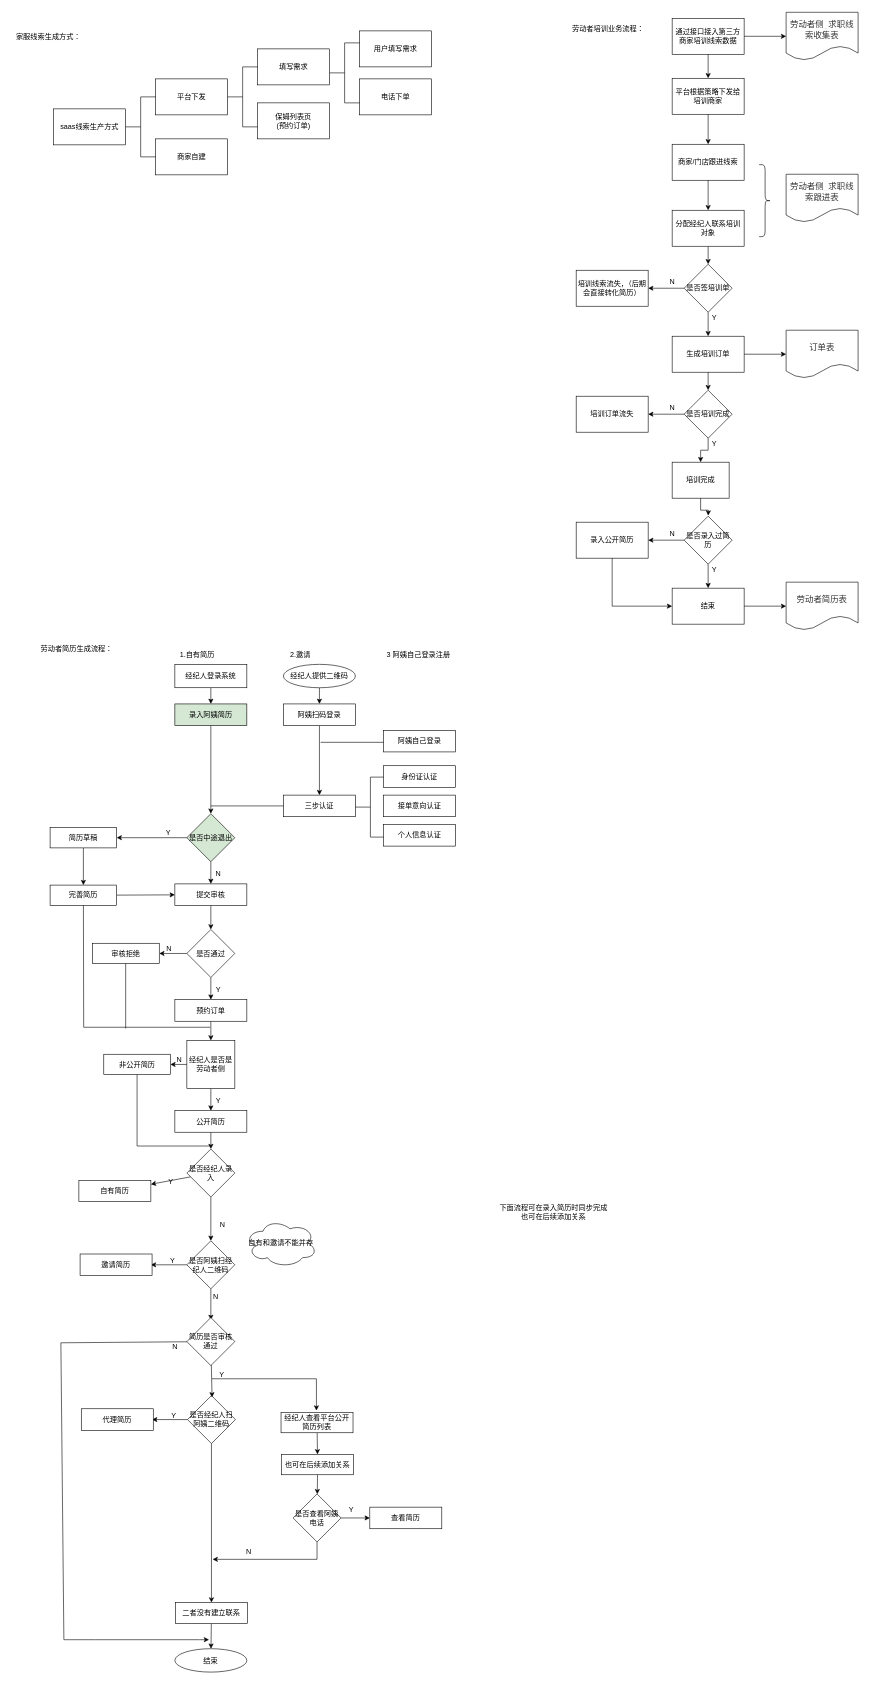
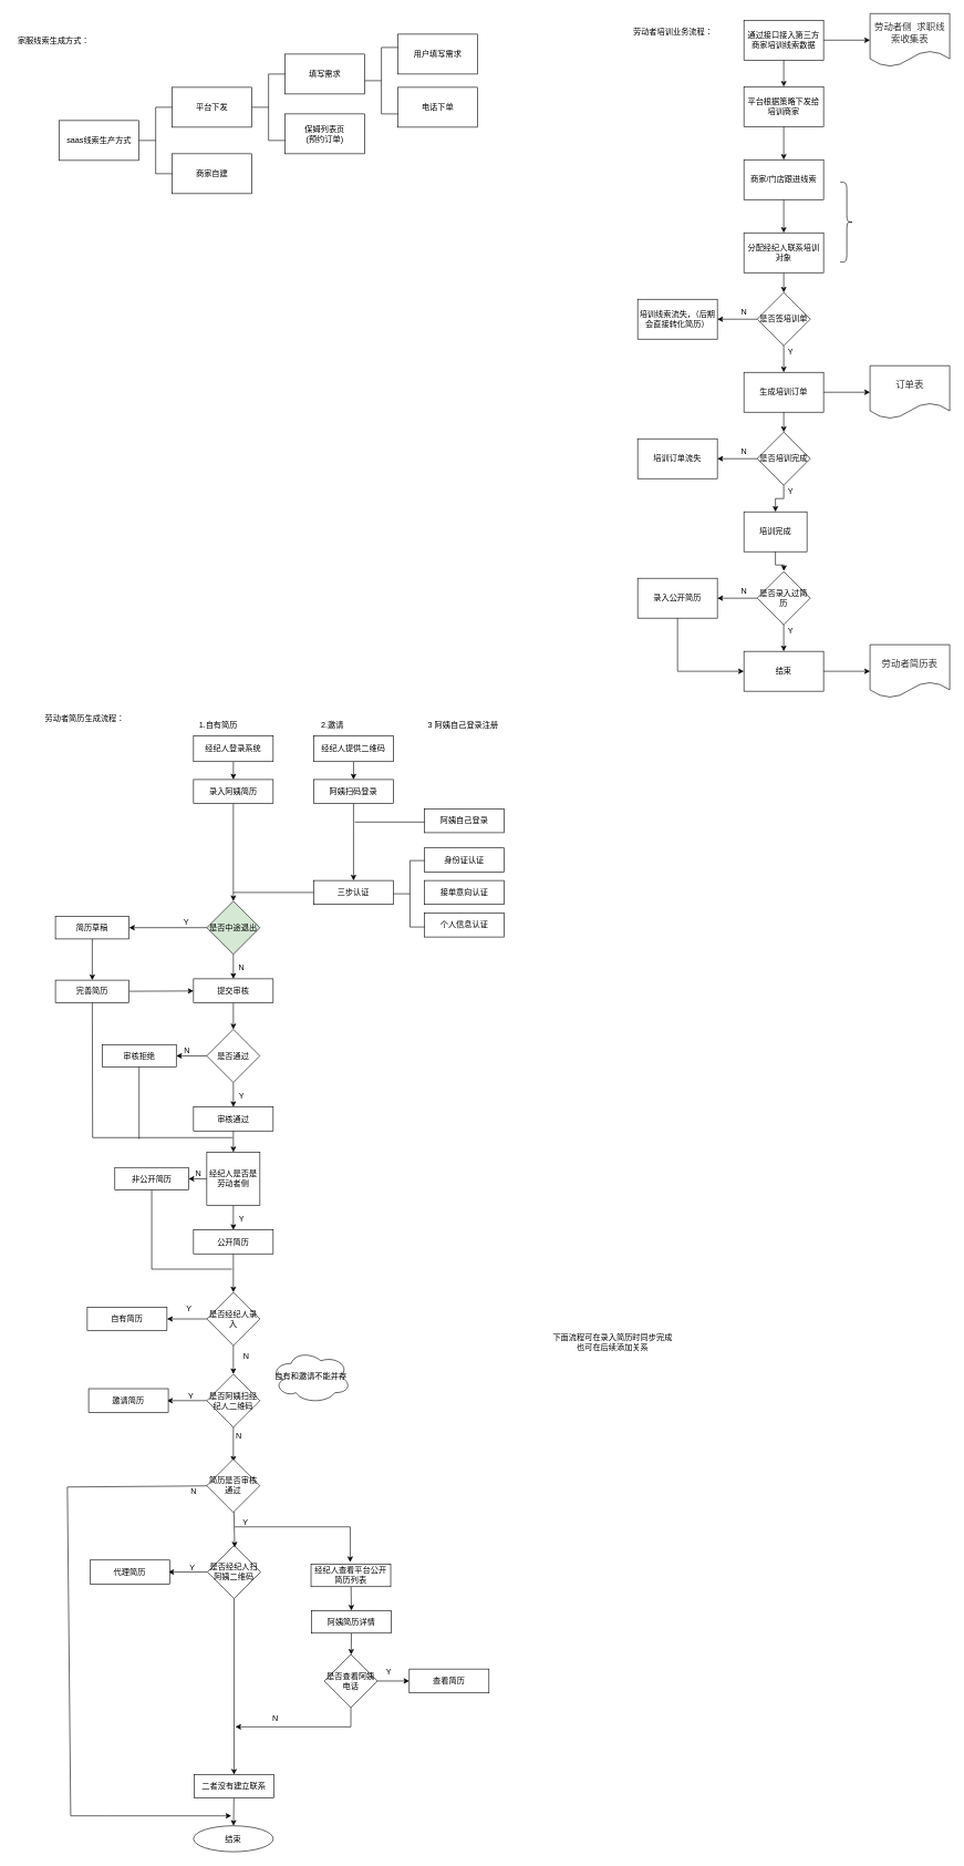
- <mxCell id="50" value="&lt;span style=&quot;color: rgb(51 , 51 , 51) ; font-family: &amp;#34;robotodraft&amp;#34; , &amp;#34;helvetica neue&amp;#34; , &amp;#34;helvetica&amp;#34; , &amp;#34;pingfang sc&amp;#34; , &amp;#34;nimbus sans l&amp;#34; , &amp;#34;arial&amp;#34; , &amp;#34;liberation sans&amp;#34; , &amp;#34;hiragino sans gb&amp;#34; , &amp;#34;sour    ce han sans cn normal&amp;#34; , &amp;#34;microsoft yahei&amp;#34; , &amp;#34;wenquanyi micro hei&amp;#34; , &amp;#34;wenquanyi zen hei&amp;#34; , &amp;#34;st heiti&amp;#34; , &amp;#34;simhei&amp;#34; , &amp;#34;wenquanyi zen hei sharp&amp;#34; , sans-serif ; font-size: 14px ; background-color: rgb(255 , 255 , 255)&quot;&gt;劳动者侧_求职线索跟进表&lt;/span&gt;" style="shape=document;whiteSpace=wrap;html=1;boundedLbl=1;" parent="14" vertex="1"><mxGeometry x="367" y="270" width="120" height="80" as="geometry" /></mxCell>
- <mxCell id="92" value="经纪人提供二维码" style="ellipse;whiteSpace=wrap;html=1;" parent="1" vertex="1"><mxGeometry x="472" y="1107" width="120" height="39" as="geometry" /></mxCell>
+ <mxCell id="92" value="经纪人提供二维码" style="rounded=0;whiteSpace=wrap;html=1;" parent="1" vertex="1"><mxGeometry x="472" y="1107" width="120" height="39" as="geometry" /></mxCell>
- <mxCell id="61" value="录入阿姨简历" style="rounded=0;whiteSpace=wrap;html=1;fillColor=#d5e8d4;" parent="1" vertex="1"><mxGeometry x="291" y="1173" width="120" height="36" as="geometry" /></mxCell>
+ <mxCell id="61" value="录入阿姨简历" style="rounded=0;whiteSpace=wrap;html=1;" parent="1" vertex="1"><mxGeometry x="291" y="1173" width="120" height="36" as="geometry" /></mxCell>
- <mxCell id="77" value="预约订单" style="rounded=0;whiteSpace=wrap;html=1;" parent="1" vertex="1"><mxGeometry x="291" y="1666" width="120" height="36" as="geometry" /></mxCell>
+ <mxCell id="77" value="审核通过" style="rounded=0;whiteSpace=wrap;html=1;" parent="1" vertex="1"><mxGeometry x="291" y="1666" width="120" height="36" as="geometry" /></mxCell>
- <mxCell id="106" value="是否经纪人录入" style="rhombus;whiteSpace=wrap;html=1;rounded=0;" parent="1" vertex="1"><mxGeometry x="311" y="1915" width="80" height="80" as="geometry" /></mxCell>
+ <mxCell id="106" value="是否经纪人录入" style="rhombus;whiteSpace=wrap;html=1;rounded=0;" parent="1" vertex="1"><mxGeometry x="311" y="1945" width="80" height="80" as="geometry" /></mxCell>
- <mxCell id="135" value="也可在后续添加关系" style="whiteSpace=wrap;html=1;rounded=0;" parent="1" vertex="1"><mxGeometry x="469" y="2424" width="120" height="34" as="geometry" /></mxCell>
+ <mxCell id="135" value="阿姨简历详情" style="whiteSpace=wrap;html=1;rounded=0;" parent="1" vertex="1"><mxGeometry x="469" y="2424" width="120" height="34" as="geometry" /></mxCell>
